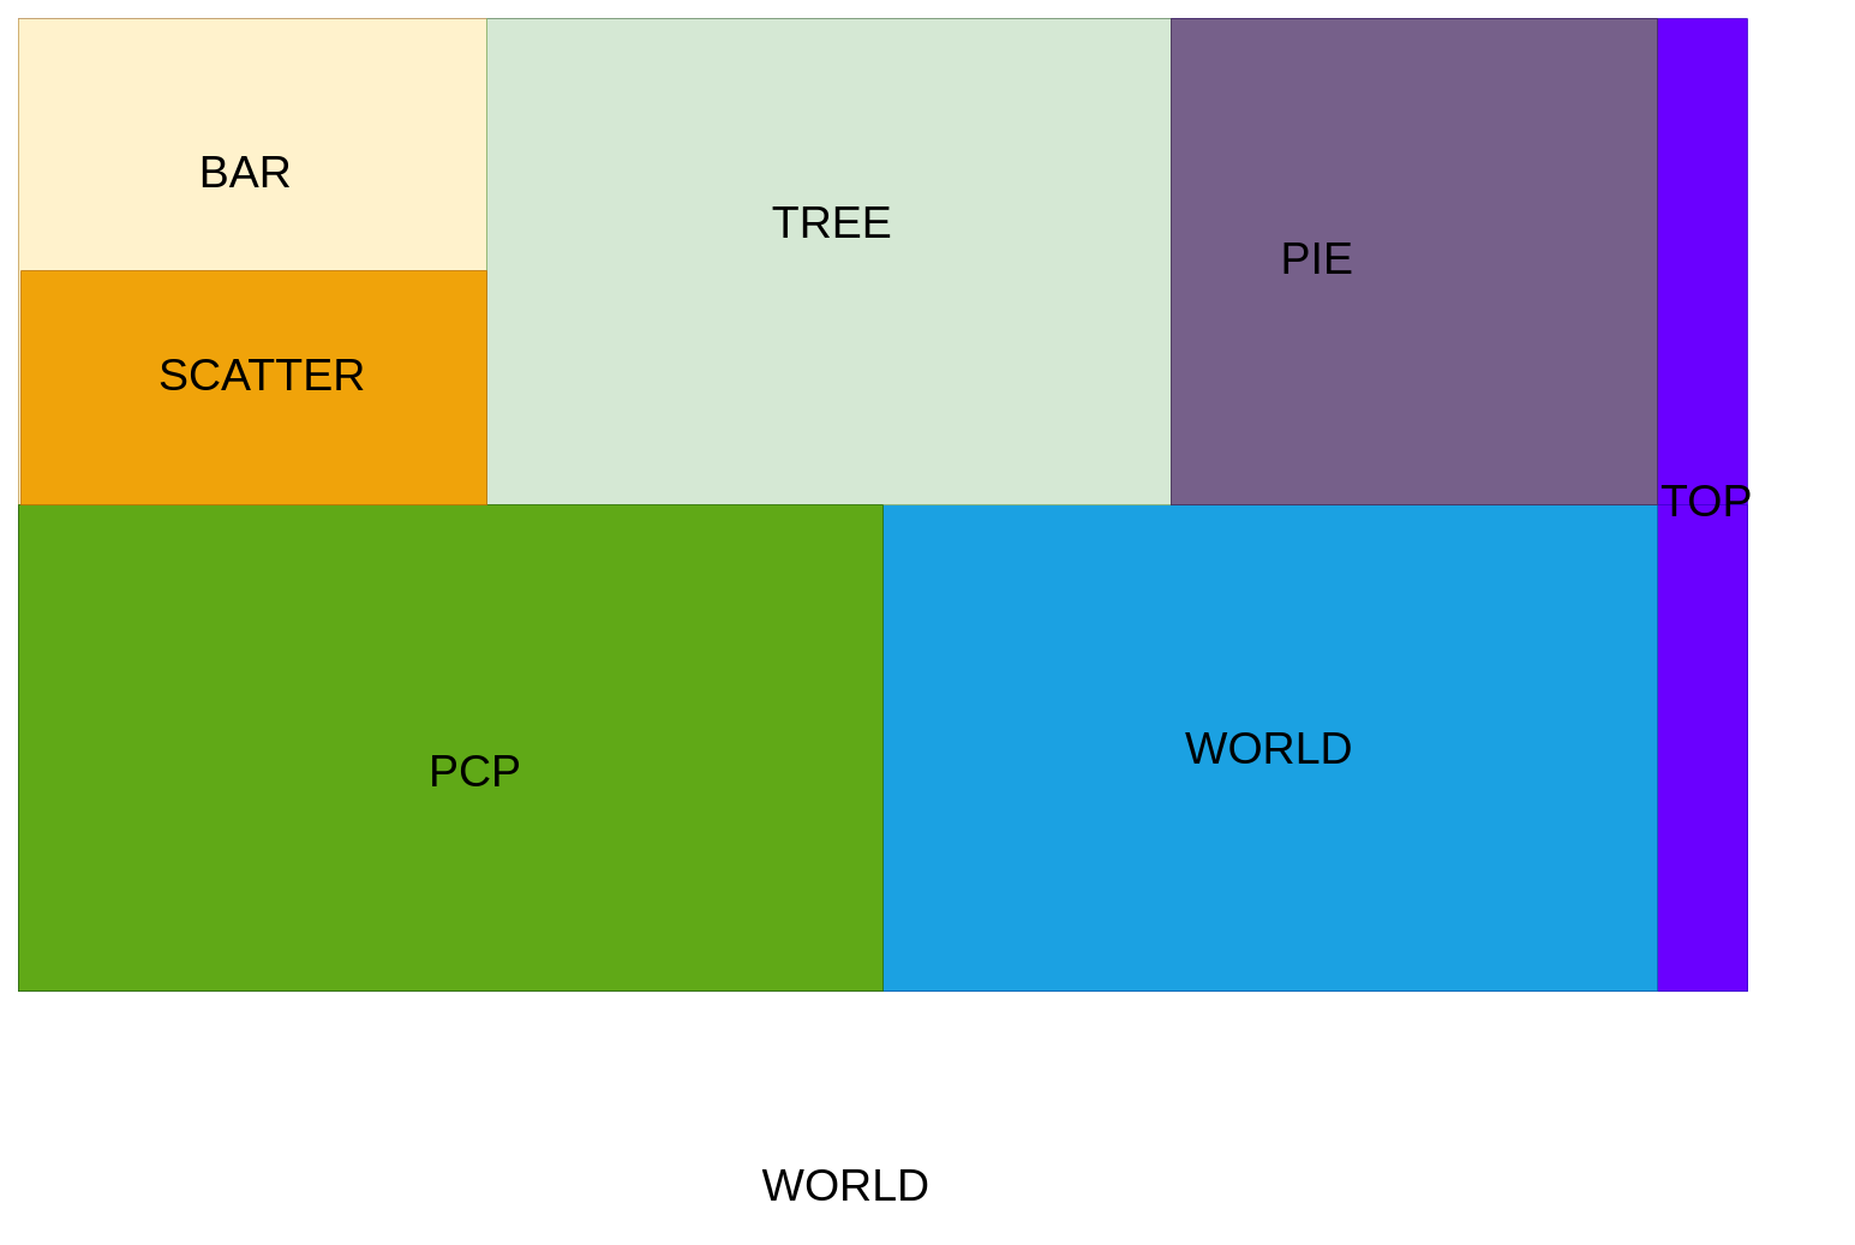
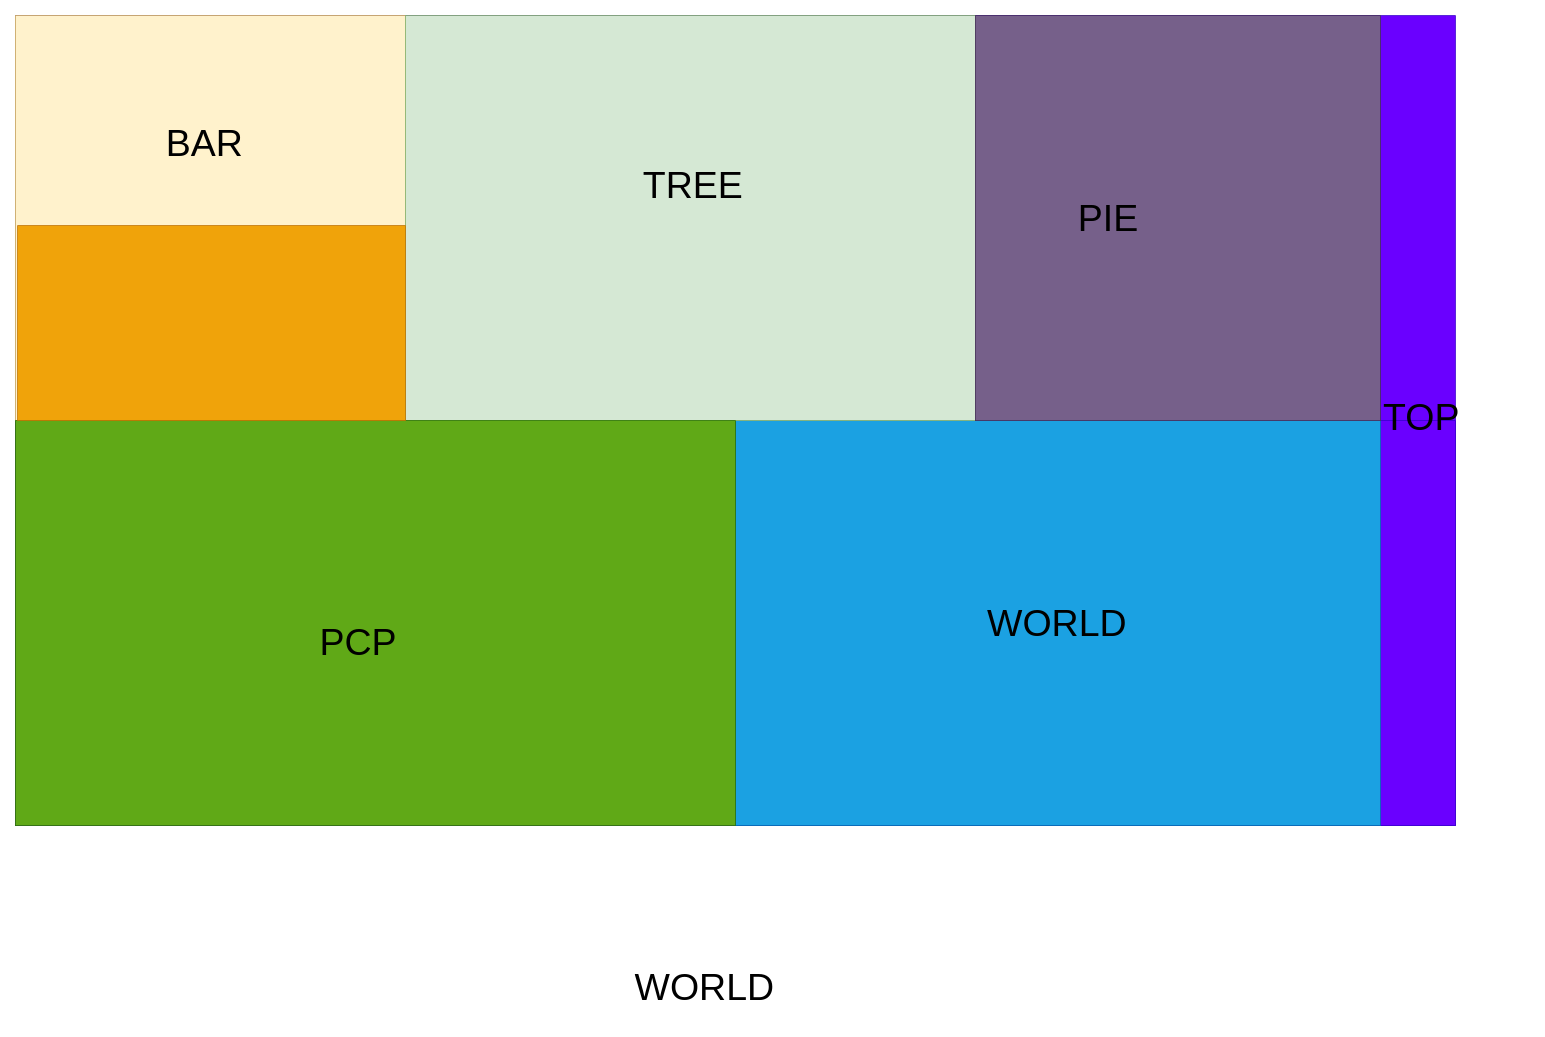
- <mxCell id="18" value="PIE" style="text;strokeColor=none;fillColor=none;align=left;verticalAlign=middle;spacingLeft=4;spacingRight=4;overflow=hidden;points=[[0,0.5],[1,0.5]];portConstraint=eastwest;rotatable=0;whiteSpace=wrap;html=1;strokeWidth=7;fontSize=50;" vertex="1" parent="1"><mxGeometry x="1415.5" y="240" width="200" height="90" as="geometry" /></mxCell>
+ <mxCell id="18" value="PIE" style="text;strokeColor=none;fillColor=none;align=left;verticalAlign=middle;spacingLeft=4;spacingRight=4;overflow=hidden;points=[[0,0.5],[1,0.5]];portConstraint=eastwest;rotatable=0;whiteSpace=wrap;html=1;strokeWidth=7;fontSize=50;" vertex="1" parent="1"><mxGeometry x="1430.5" y="245" width="200" height="90" as="geometry" /></mxCell>
- <mxCell id="16" value="SCATTER" style="text;strokeColor=none;fillColor=none;align=left;verticalAlign=middle;spacingLeft=4;spacingRight=4;overflow=hidden;points=[[0,0.5],[1,0.5]];portConstraint=eastwest;rotatable=0;whiteSpace=wrap;html=1;strokeWidth=7;fontSize=50;" vertex="1" parent="1"><mxGeometry x="170" y="370" width="260" height="90" as="geometry" /></mxCell>
- <mxCell id="13" value="PCP" style="text;strokeColor=none;fillColor=none;align=left;verticalAlign=middle;spacingLeft=4;spacingRight=4;overflow=hidden;points=[[0,0.5],[1,0.5]];portConstraint=eastwest;rotatable=0;whiteSpace=wrap;html=1;strokeWidth=7;fontSize=50;" vertex="1" parent="1"><mxGeometry x="470" y="810" width="200" height="90" as="geometry" /></mxCell>
+ <mxCell id="13" value="PCP" style="text;strokeColor=none;fillColor=none;align=left;verticalAlign=middle;spacingLeft=4;spacingRight=4;overflow=hidden;points=[[0,0.5],[1,0.5]];portConstraint=eastwest;rotatable=0;whiteSpace=wrap;html=1;strokeWidth=7;fontSize=50;" vertex="1" parent="1"><mxGeometry x="420" y="810" width="200" height="90" as="geometry" /></mxCell>
